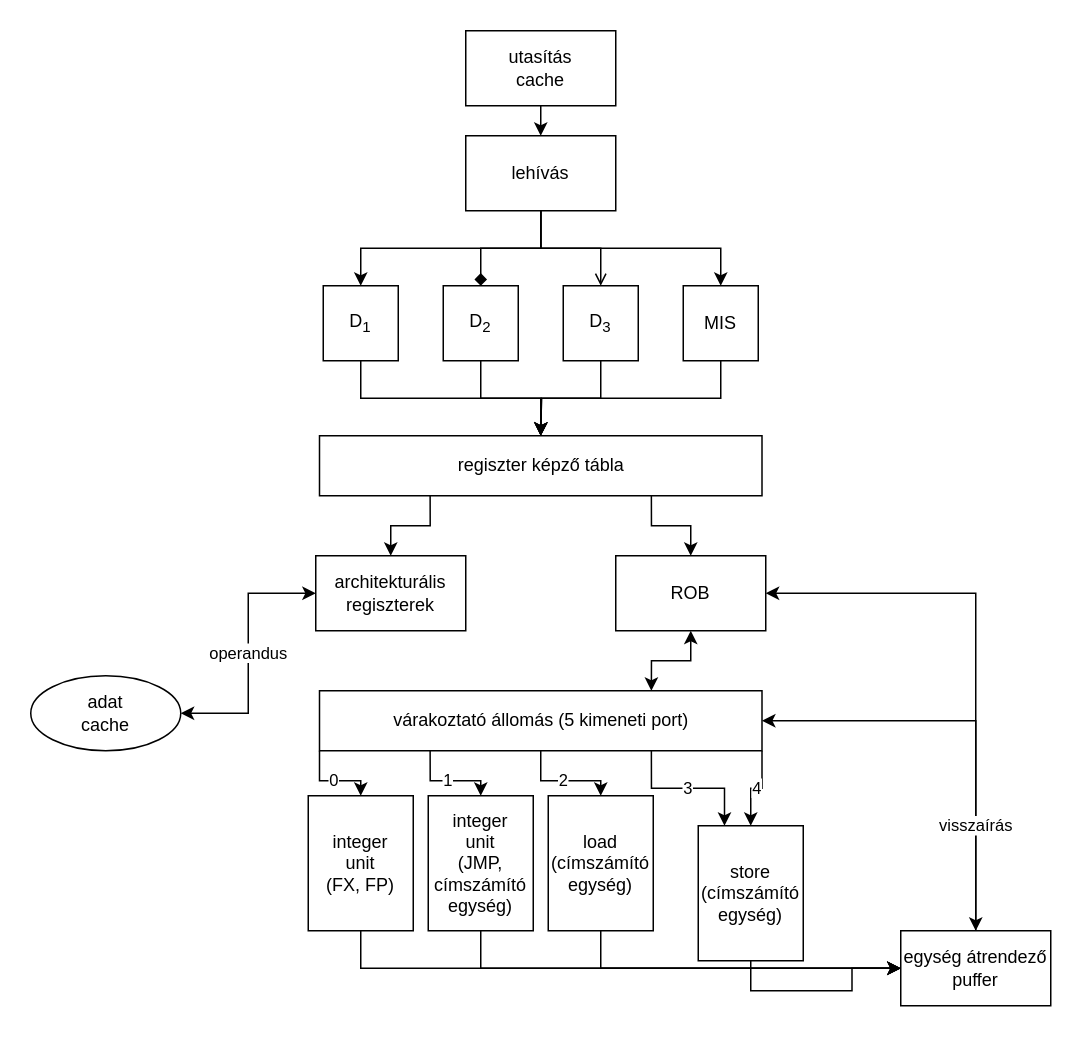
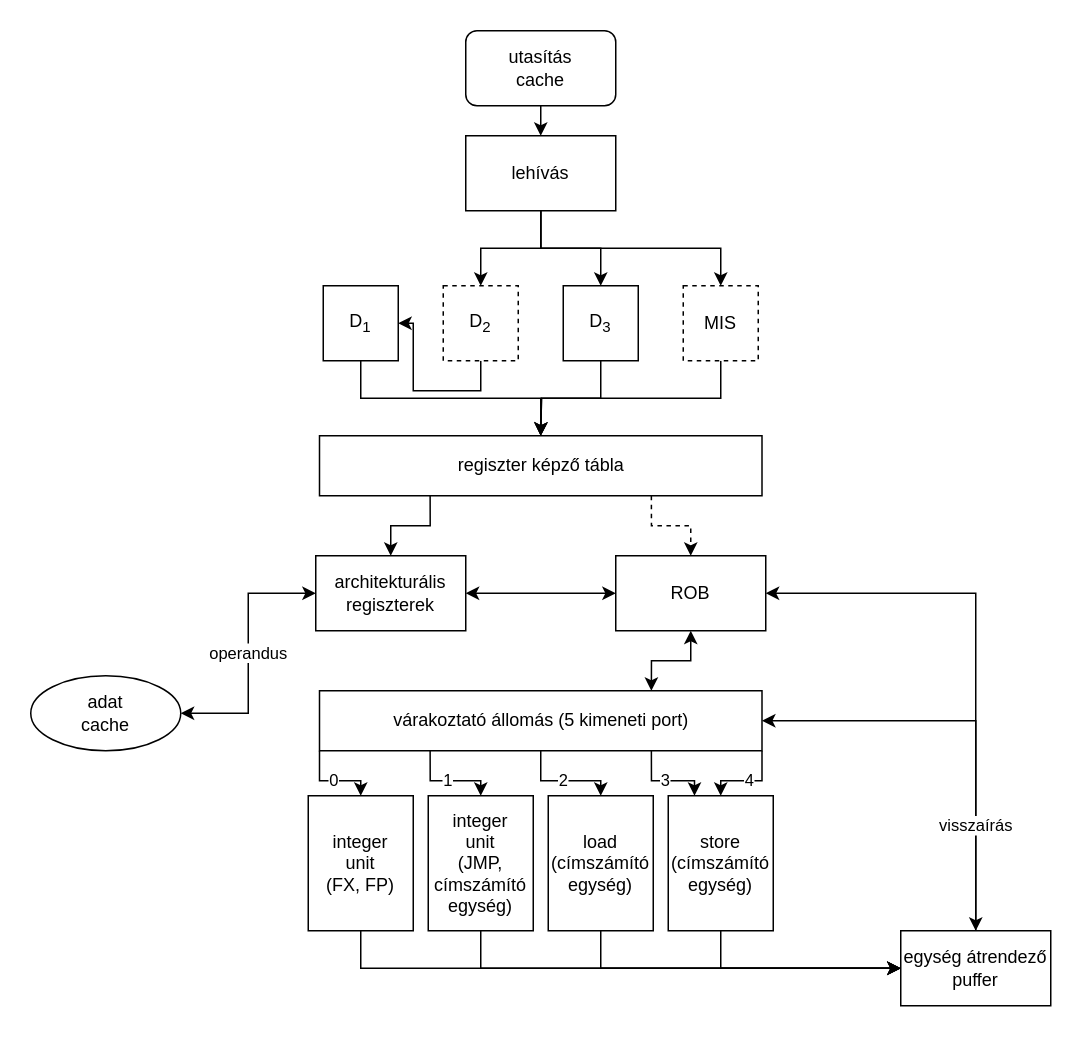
- <mxCell id="3" value="&lt;div&gt;utasítás&lt;/div&gt;&lt;div&gt;cache&lt;br&gt;&lt;/div&gt;" style="rounded=0;whiteSpace=wrap;html=1;" vertex="1" parent="1"><mxGeometry x="310" y="20" width="100" height="50" as="geometry" /></mxCell>
+ <mxCell id="3" value="&lt;div&gt;utasítás&lt;/div&gt;&lt;div&gt;cache&lt;br&gt;&lt;/div&gt;" style="whiteSpace=wrap;html=1;rounded=1;" vertex="1" parent="1"><mxGeometry x="310" y="20" width="100" height="50" as="geometry" /></mxCell>
- <mxCell id="4" style="edgeStyle=orthogonalEdgeStyle;rounded=0;orthogonalLoop=1;jettySize=auto;html=1;exitX=0.5;exitY=1;exitDx=0;exitDy=0;entryX=0.5;entryY=0;entryDx=0;entryDy=0;" edge="1" parent="1" source="8" target="10"><mxGeometry relative="1" as="geometry" /></mxCell>
- <mxCell id="5" style="edgeStyle=orthogonalEdgeStyle;rounded=0;orthogonalLoop=1;jettySize=auto;html=1;exitX=0.5;exitY=1;exitDx=0;exitDy=0;entryX=0.5;entryY=0;entryDx=0;entryDy=0;endArrow=diamond;" edge="1" parent="1" source="8" target="12"><mxGeometry relative="1" as="geometry" /></mxCell>
+ <mxCell id="5" style="edgeStyle=orthogonalEdgeStyle;rounded=0;orthogonalLoop=1;jettySize=auto;html=1;exitX=0.5;exitY=1;exitDx=0;exitDy=0;entryX=0.5;entryY=0;entryDx=0;entryDy=0;" edge="1" parent="1" source="8" target="12"><mxGeometry relative="1" as="geometry" /></mxCell>
- <mxCell id="6" style="edgeStyle=orthogonalEdgeStyle;rounded=0;orthogonalLoop=1;jettySize=auto;html=1;exitX=0.5;exitY=1;exitDx=0;exitDy=0;entryX=0.5;entryY=0;entryDx=0;entryDy=0;endArrow=open;" edge="1" parent="1" source="8" target="14"><mxGeometry relative="1" as="geometry" /></mxCell>
+ <mxCell id="6" style="edgeStyle=orthogonalEdgeStyle;rounded=0;orthogonalLoop=1;jettySize=auto;html=1;exitX=0.5;exitY=1;exitDx=0;exitDy=0;entryX=0.5;entryY=0;entryDx=0;entryDy=0;" edge="1" parent="1" source="8" target="14"><mxGeometry relative="1" as="geometry" /></mxCell>
- <mxCell id="12" value="D&lt;sub&gt;2&lt;/sub&gt;" style="rounded=0;whiteSpace=wrap;html=1;" vertex="1" parent="1"><mxGeometry x="295" y="190" width="50" height="50" as="geometry" /></mxCell>
+ <mxCell id="12" value="D&lt;sub&gt;2&lt;/sub&gt;" style="rounded=0;whiteSpace=wrap;html=1;dashed=1;" vertex="1" parent="1"><mxGeometry x="295" y="190" width="50" height="50" as="geometry" /></mxCell>
- <mxCell id="16" value="MIS" style="rounded=0;whiteSpace=wrap;html=1;" vertex="1" parent="1"><mxGeometry x="455" y="190" width="50" height="50" as="geometry" /></mxCell>
+ <mxCell id="16" value="MIS" style="rounded=0;whiteSpace=wrap;html=1;dashed=1;" vertex="1" parent="1"><mxGeometry x="455" y="190" width="50" height="50" as="geometry" /></mxCell>
- <mxCell id="11" style="edgeStyle=orthogonalEdgeStyle;rounded=0;orthogonalLoop=1;jettySize=auto;html=1;exitX=0.5;exitY=1;exitDx=0;exitDy=0;entryX=0.5;entryY=0;entryDx=0;entryDy=0;startArrow=none;startFill=0;" edge="1" parent="1" source="12" target="19"><mxGeometry relative="1" as="geometry" /></mxCell>
+ <mxCell id="11" style="edgeStyle=orthogonalEdgeStyle;rounded=0;orthogonalLoop=1;jettySize=auto;html=1;exitX=0.5;exitY=1;exitDx=0;exitDy=0;startArrow=none;startFill=0;" edge="1" parent="1" source="12" target="10"><mxGeometry relative="1" as="geometry" /></mxCell>
- <mxCell id="18" style="edgeStyle=orthogonalEdgeStyle;rounded=0;orthogonalLoop=1;jettySize=auto;html=1;exitX=0.75;exitY=1;exitDx=0;exitDy=0;entryX=0.5;entryY=0;entryDx=0;entryDy=0;startArrow=none;startFill=0;" edge="1" parent="1" source="19" target="23"><mxGeometry relative="1" as="geometry" /></mxCell>
+ <mxCell id="18" style="edgeStyle=orthogonalEdgeStyle;rounded=0;orthogonalLoop=1;jettySize=auto;html=1;exitX=0.75;exitY=1;exitDx=0;exitDy=0;entryX=0.5;entryY=0;entryDx=0;entryDy=0;startArrow=none;startFill=0;dashed=1;" edge="1" parent="1" source="19" target="23"><mxGeometry relative="1" as="geometry" /></mxCell>
+ <mxCell id="20" style="edgeStyle=orthogonalEdgeStyle;rounded=0;orthogonalLoop=1;jettySize=auto;html=1;exitX=1;exitY=0.5;exitDx=0;exitDy=0;entryX=0;entryY=0.5;entryDx=0;entryDy=0;startArrow=classic;startFill=1;" edge="1" parent="1" source="21" target="23"><mxGeometry relative="1" as="geometry" /></mxCell>
- <mxCell id="39" value="&lt;div&gt;store&lt;/div&gt;&lt;div&gt;(címszámító&lt;/div&gt;&lt;div&gt;egység)&lt;br&gt;&lt;/div&gt;" style="rounded=0;whiteSpace=wrap;html=1;" vertex="1" parent="1"><mxGeometry x="465" y="550" width="70" height="90" as="geometry" /></mxCell>
+ <mxCell id="39" value="&lt;div&gt;store&lt;/div&gt;&lt;div&gt;(címszámító&lt;/div&gt;&lt;div&gt;egység)&lt;br&gt;&lt;/div&gt;" style="rounded=0;whiteSpace=wrap;html=1;" vertex="1" parent="1"><mxGeometry x="445" y="530" width="70" height="90" as="geometry" /></mxCell>
